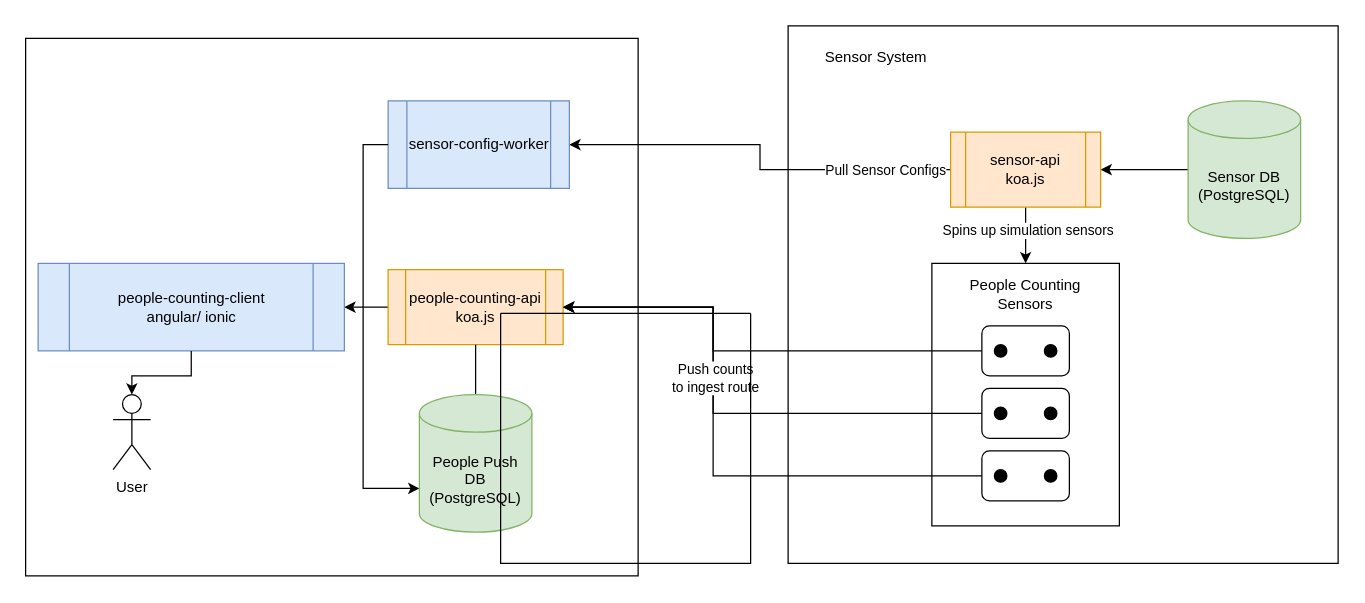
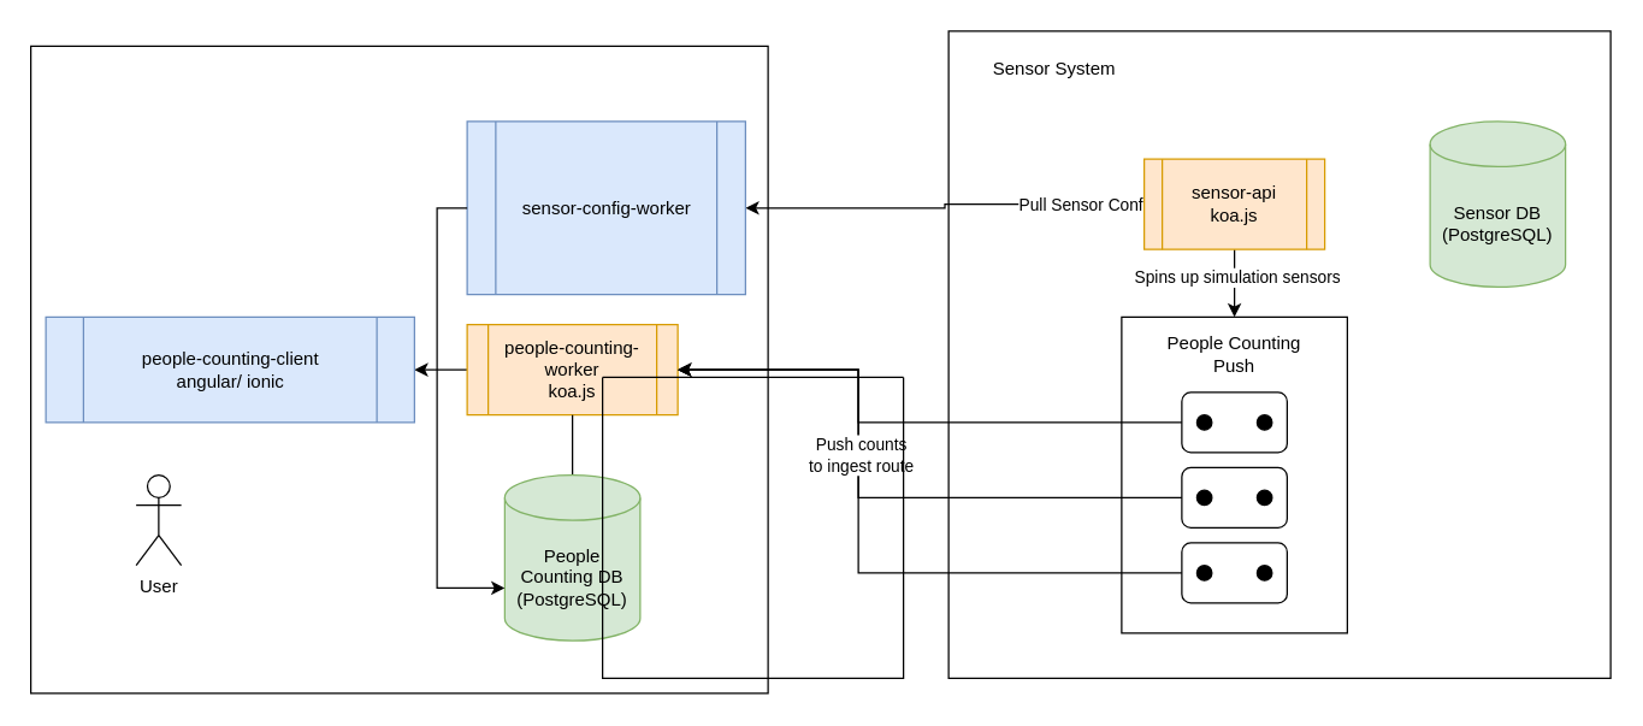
- <mxCell id="33" value="sensor-config-worker" style="shape=process;whiteSpace=wrap;html=1;backgroundOutline=1;fillColor=#dae8fc;strokeColor=#6c8ebf;" vertex="1" parent="1"><mxGeometry x="310" y="80" width="145" height="70" as="geometry" /></mxCell>
+ <mxCell id="33" value="sensor-config-worker" style="shape=process;whiteSpace=wrap;html=1;backgroundOutline=1;fillColor=#dae8fc;strokeColor=#6c8ebf;" vertex="1" parent="1"><mxGeometry x="310" y="80" width="185" height="115" as="geometry" /></mxCell>
- <mxCell id="6" style="edgeStyle=orthogonalEdgeStyle;rounded=0;orthogonalLoop=1;jettySize=auto;html=1;exitX=0;exitY=0.5;exitDx=0;exitDy=0;exitPerimeter=0;" edge="1" parent="1" source="7" target="12"><mxGeometry relative="1" as="geometry" /></mxCell>
- <mxCell id="25" value="People Counting Sensors" style="text;html=1;align=center;verticalAlign=middle;whiteSpace=wrap;rounded=0;" vertex="1" parent="1"><mxGeometry x="770" y="220" width="100" height="30" as="geometry" /></mxCell>
+ <mxCell id="25" value="People Counting Push" style="text;html=1;align=center;verticalAlign=middle;whiteSpace=wrap;rounded=0;" vertex="1" parent="1"><mxGeometry x="770" y="220" width="100" height="30" as="geometry" /></mxCell>
- <mxCell id="27" value="people-counting-api&lt;div&gt;koa.js&lt;/div&gt;" style="shape=process;whiteSpace=wrap;html=1;backgroundOutline=1;fillColor=#ffe6cc;strokeColor=#d79b00;" vertex="1" parent="1"><mxGeometry x="310" y="215" width="140" height="60" as="geometry" /></mxCell>
+ <mxCell id="27" value="people-counting-worker&lt;div&gt;koa.js&lt;/div&gt;" style="shape=process;whiteSpace=wrap;html=1;backgroundOutline=1;fillColor=#ffe6cc;strokeColor=#d79b00;" vertex="1" parent="1"><mxGeometry x="310" y="215" width="140" height="60" as="geometry" /></mxCell>
- <mxCell id="32" style="edgeStyle=orthogonalEdgeStyle;rounded=0;orthogonalLoop=1;jettySize=auto;html=1;exitX=0.5;exitY=1;exitDx=0;exitDy=0;entryX=0.5;entryY=0;entryDx=0;entryDy=0;entryPerimeter=0;" edge="1" parent="1" source="31" target="28"><mxGeometry relative="1" as="geometry" /></mxCell>
- <mxCell id="30" value="People Push DB&lt;div&gt;(PostgreSQL)&lt;/div&gt;" style="shape=cylinder3;whiteSpace=wrap;html=1;boundedLbl=1;backgroundOutline=1;size=15;fillColor=#d5e8d4;strokeColor=#82b366;" vertex="1" parent="1"><mxGeometry x="335" y="315" width="90" height="110" as="geometry" /></mxCell>
+ <mxCell id="30" value="People Counting DB&lt;div&gt;(PostgreSQL)&lt;/div&gt;" style="shape=cylinder3;whiteSpace=wrap;html=1;boundedLbl=1;backgroundOutline=1;size=15;fillColor=#d5e8d4;strokeColor=#82b366;" vertex="1" parent="1"><mxGeometry x="335" y="315" width="90" height="110" as="geometry" /></mxCell>
